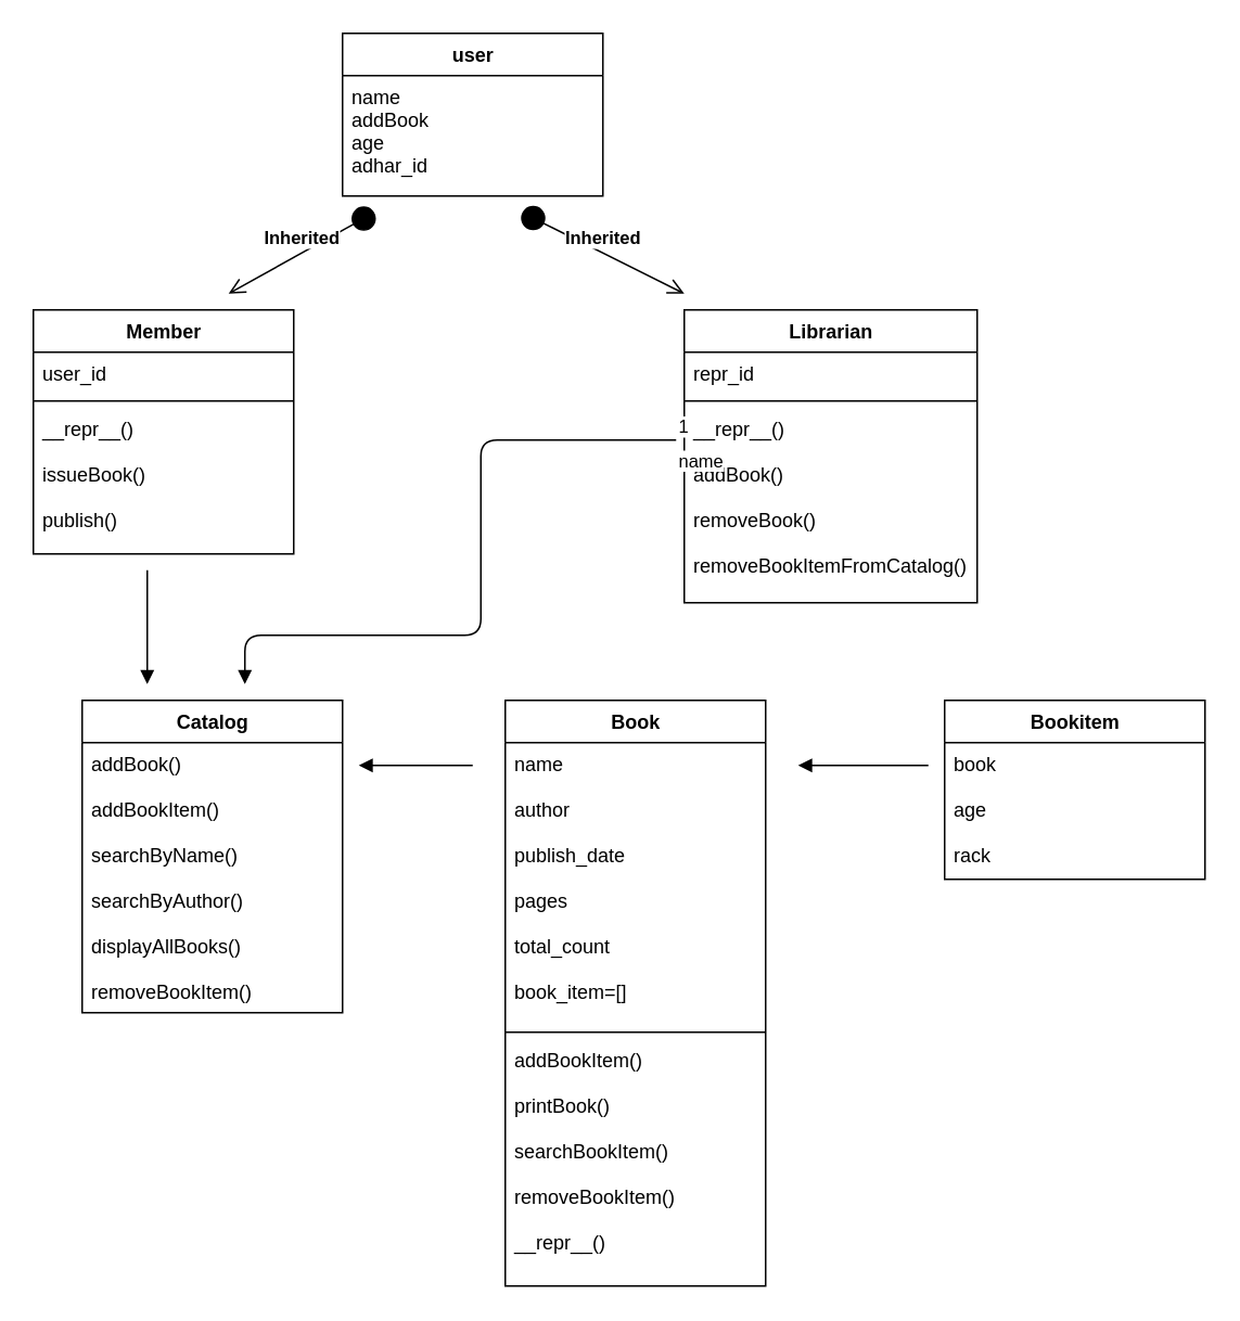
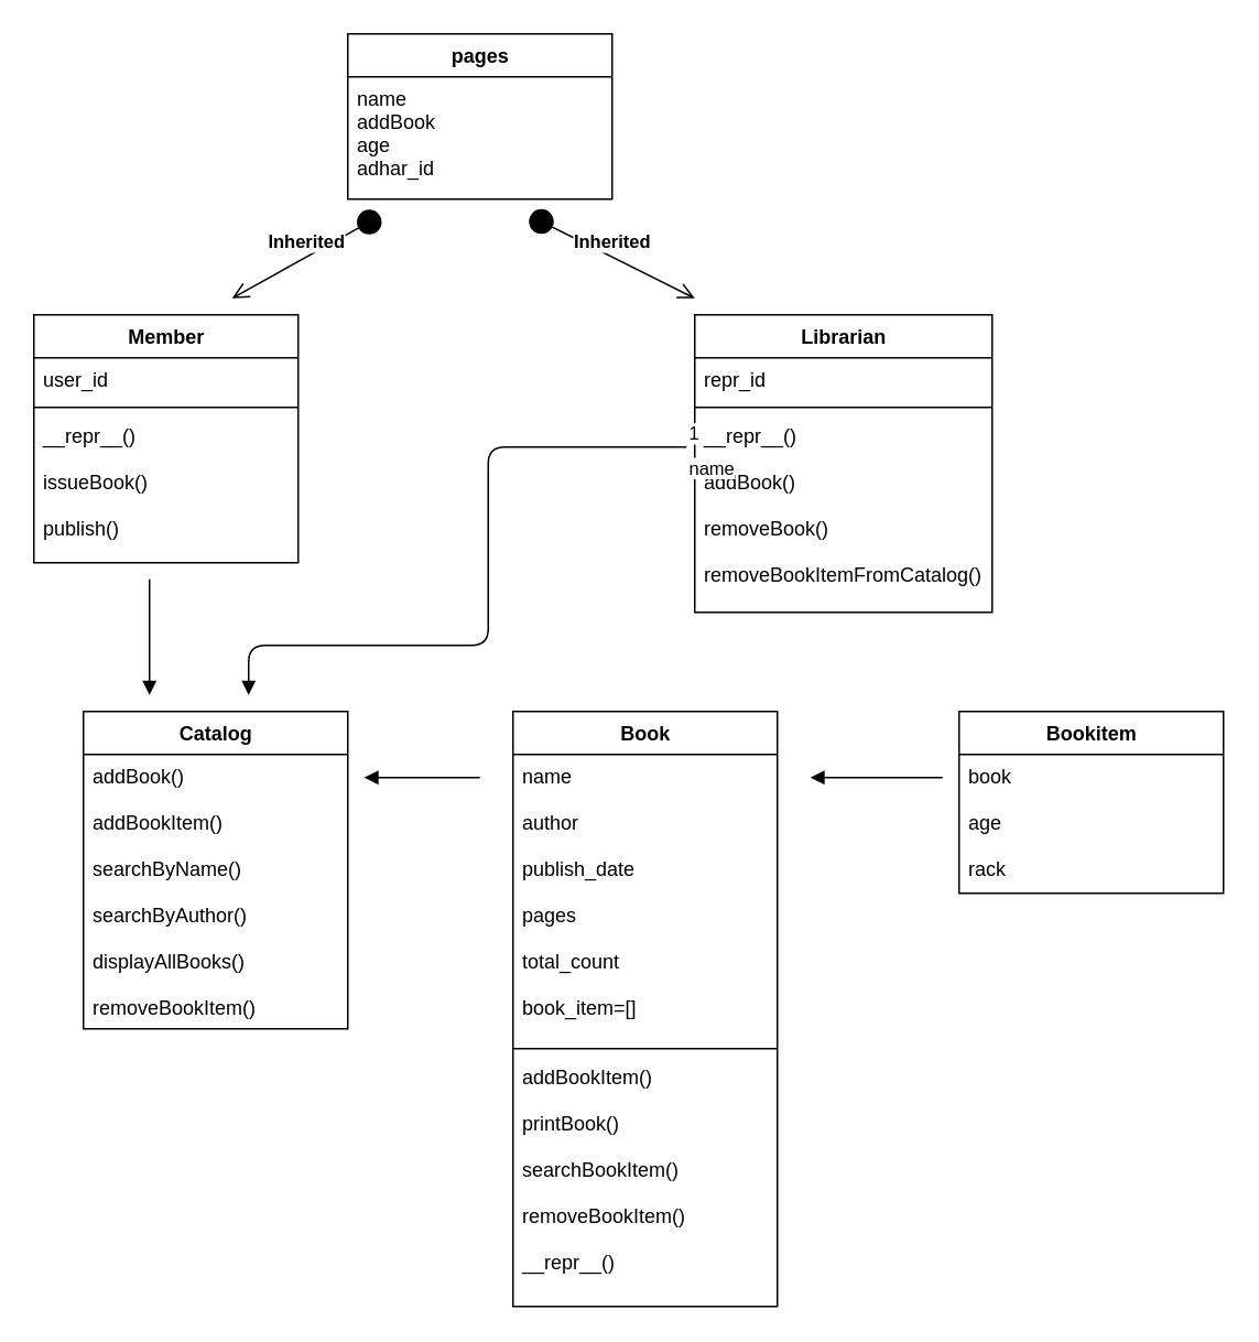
- <mxCell id="6" value="user" style="swimlane;fontStyle=1;align=center;verticalAlign=top;childLayout=stackLayout;horizontal=1;startSize=26;horizontalStack=0;resizeParent=1;resizeParentMax=0;resizeLast=0;collapsible=1;marginBottom=0;labelBackgroundColor=#ffffff;fontColor=#000000;html=1;" parent="1" vertex="1"><mxGeometry x="210" y="20" width="160" height="100" as="geometry" /></mxCell>
+ <mxCell id="6" value="pages" style="swimlane;fontStyle=1;align=center;verticalAlign=top;childLayout=stackLayout;horizontal=1;startSize=26;horizontalStack=0;resizeParent=1;resizeParentMax=0;resizeLast=0;collapsible=1;marginBottom=0;labelBackgroundColor=#ffffff;fontColor=#000000;html=1;" parent="1" vertex="1"><mxGeometry x="210" y="20" width="160" height="100" as="geometry" /></mxCell>
